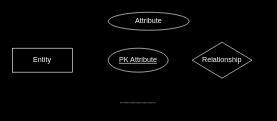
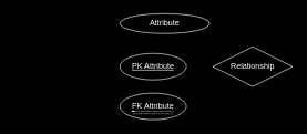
- <mxCell id="4" value="Entity" style="whiteSpace=wrap;html=1;align=center;strokeColor=#FFFFFF;fillColor=none;fontColor=#FFFFFF;" vertex="1" parent="1"><mxGeometry x="20" y="80" width="100" height="40" as="geometry" /></mxCell>
- <mxCell id="5" value="Relationship" style="shape=rhombus;perimeter=rhombusPerimeter;whiteSpace=wrap;html=1;align=center;strokeColor=#FFFFFF;fillColor=none;fontColor=#FFFFFF;" vertex="1" parent="1"><mxGeometry x="320" y="70" width="100" height="60" as="geometry" /></mxCell>
+ <mxCell id="5" value="Relationship" style="shape=rhombus;perimeter=rhombusPerimeter;whiteSpace=wrap;html=1;align=center;strokeColor=#FFFFFF;fillColor=none;fontColor=#FFFFFF;" vertex="1" parent="1"><mxGeometry x="320" y="70" width="120" height="60" as="geometry" /></mxCell>
+ <mxCell id="7" value="&lt;span style=&quot;border-bottom: 1px dotted&quot;&gt;FK Attribute&lt;/span&gt;" style="ellipse;whiteSpace=wrap;html=1;align=center;strokeColor=#FFFFFF;fillColor=none;fontColor=#FFFFFF;" vertex="1" parent="6"><mxGeometry width="100" height="40" as="geometry" /></mxCell>
